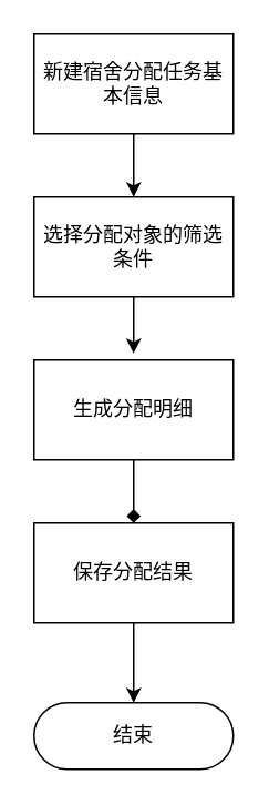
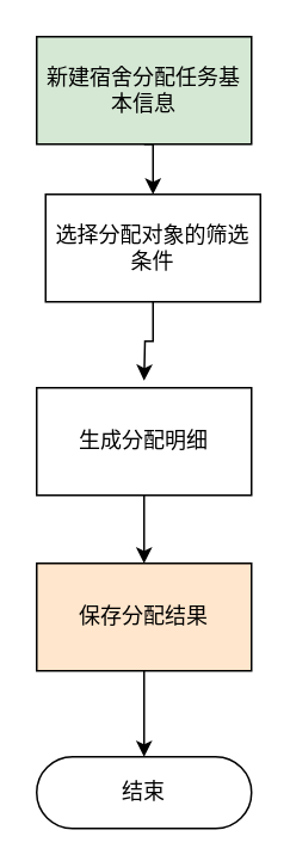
- <mxCell id="3" value="新建宿舍分配任务基本信息" style="rounded=0;whiteSpace=wrap;html=1;" vertex="1" parent="1"><mxGeometry x="20" y="20" width="120" height="60" as="geometry" /></mxCell>
+ <mxCell id="3" value="新建宿舍分配任务基本信息" style="rounded=0;whiteSpace=wrap;html=1;fillColor=#d5e8d4;" vertex="1" parent="1"><mxGeometry x="20" y="20" width="120" height="60" as="geometry" /></mxCell>
- <mxCell id="6" value="选择分配对象的筛选条件" style="rounded=0;whiteSpace=wrap;html=1;" vertex="1" parent="1"><mxGeometry x="20" y="118" width="120" height="60" as="geometry" /></mxCell>
+ <mxCell id="6" value="选择分配对象的筛选条件" style="rounded=0;whiteSpace=wrap;html=1;" vertex="1" parent="1"><mxGeometry x="25" y="108" width="120" height="60" as="geometry" /></mxCell>
- <mxCell id="7" style="edgeStyle=orthogonalEdgeStyle;rounded=0;orthogonalLoop=1;jettySize=auto;html=1;entryX=0.5;entryY=0;entryDx=0;entryDy=0;endArrow=diamond;" edge="1" parent="1" source="8" target="10"><mxGeometry relative="1" as="geometry" /></mxCell>
+ <mxCell id="7" style="edgeStyle=orthogonalEdgeStyle;rounded=0;orthogonalLoop=1;jettySize=auto;html=1;entryX=0.5;entryY=0;entryDx=0;entryDy=0;" edge="1" parent="1" source="8" target="10"><mxGeometry relative="1" as="geometry" /></mxCell>
- <mxCell id="10" value="保存分配结果" style="rounded=0;whiteSpace=wrap;html=1;" vertex="1" parent="1"><mxGeometry x="20" y="314" width="120" height="60" as="geometry" /></mxCell>
+ <mxCell id="10" value="保存分配结果" style="rounded=0;whiteSpace=wrap;html=1;fillColor=#ffe6cc;" vertex="1" parent="1"><mxGeometry x="20" y="314" width="120" height="60" as="geometry" /></mxCell>
